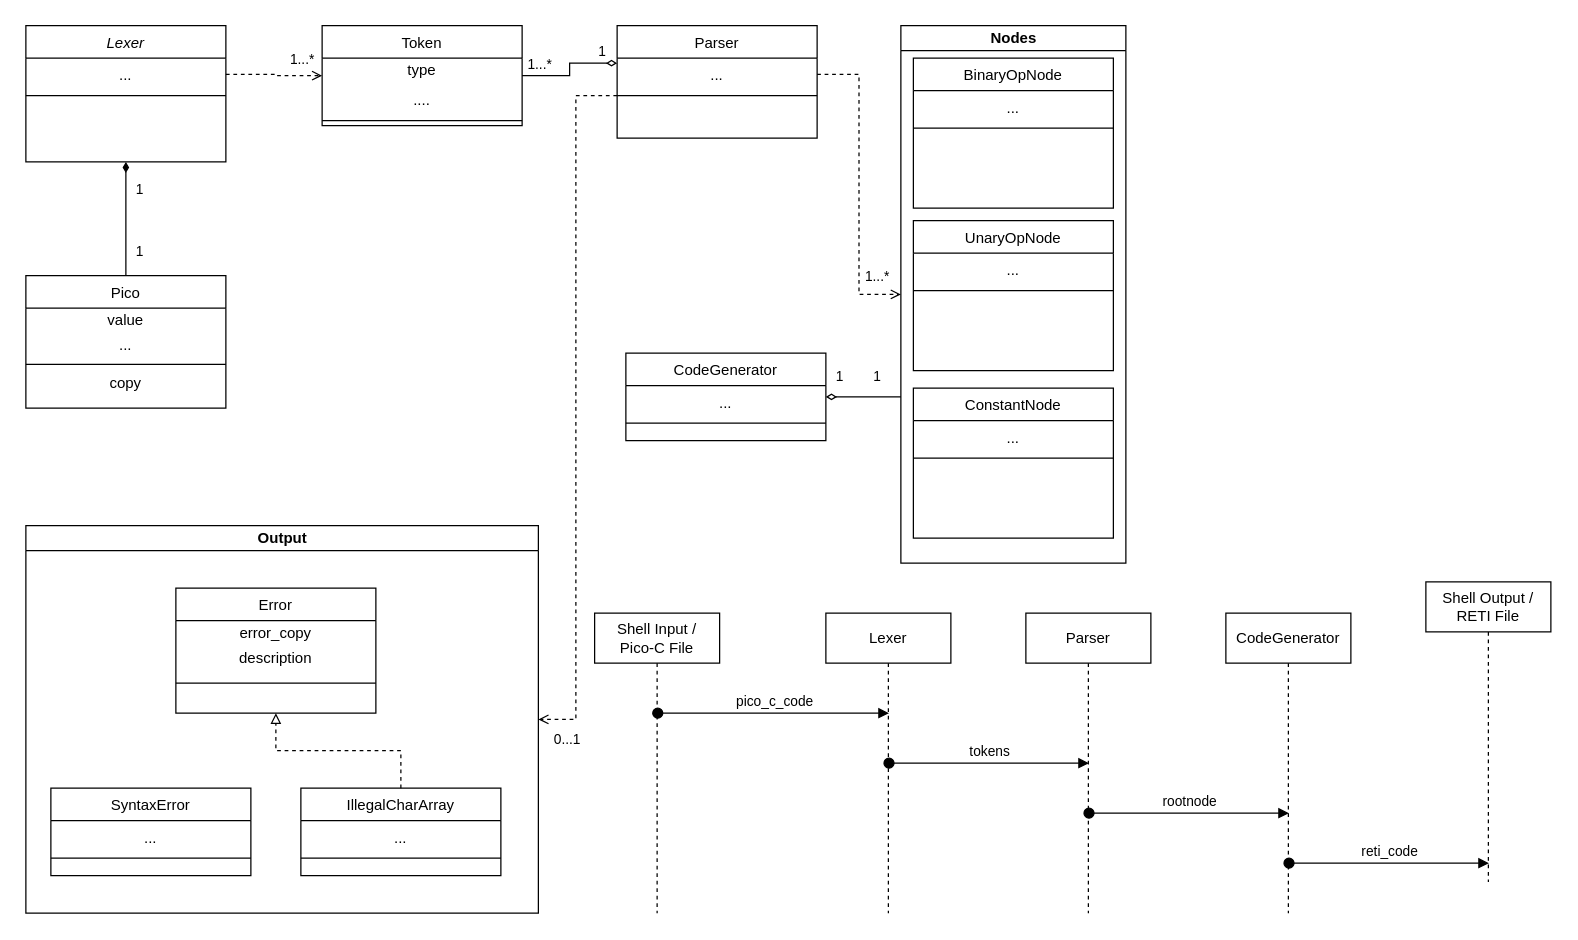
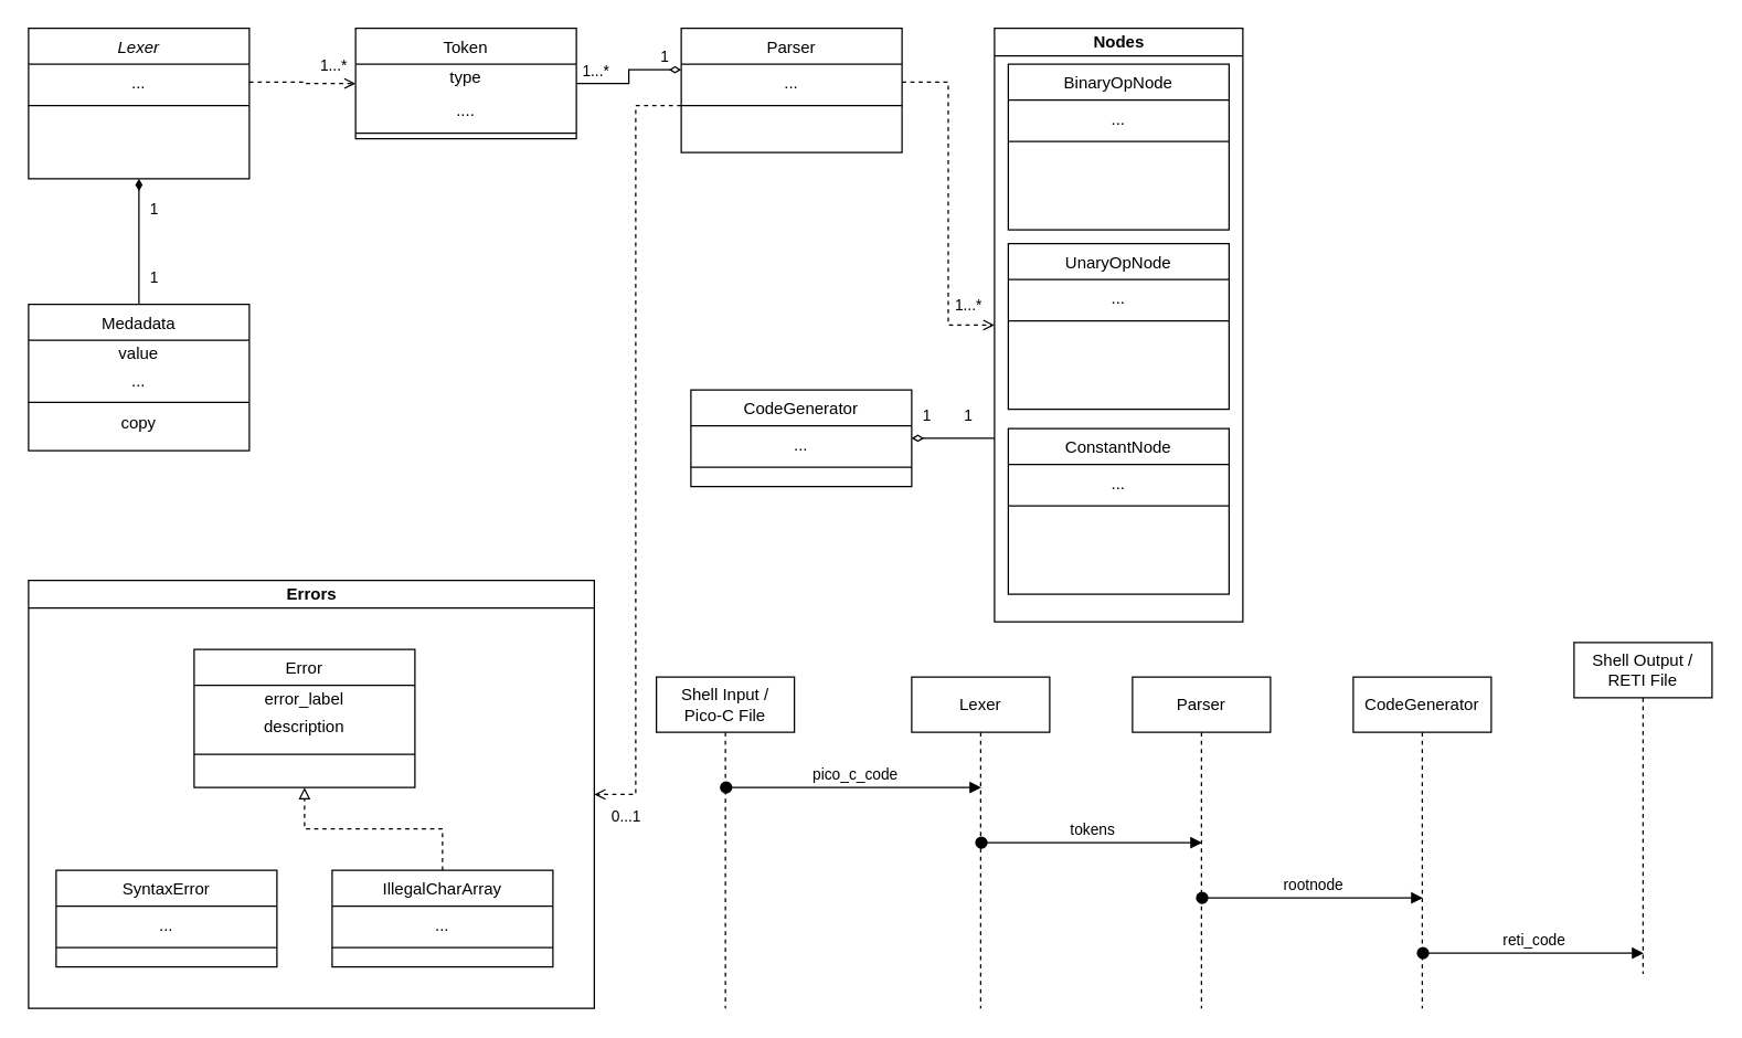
- <mxCell id="9" value="Pico" style="swimlane;fontStyle=0;align=center;verticalAlign=top;childLayout=stackLayout;horizontal=1;startSize=26;horizontalStack=0;resizeParent=1;resizeLast=0;collapsible=1;marginBottom=0;rounded=0;shadow=0;strokeWidth=1;" parent="1" vertex="1"><mxGeometry x="20" y="220" width="160" height="106" as="geometry"><mxRectangle x="340" y="380" width="170" height="26" as="alternateBounds" /></mxGeometry></mxCell>
+ <mxCell id="9" value="Medadata" style="swimlane;fontStyle=0;align=center;verticalAlign=top;childLayout=stackLayout;horizontal=1;startSize=26;horizontalStack=0;resizeParent=1;resizeLast=0;collapsible=1;marginBottom=0;rounded=0;shadow=0;strokeWidth=1;" parent="1" vertex="1"><mxGeometry x="20" y="220" width="160" height="106" as="geometry"><mxRectangle x="340" y="380" width="170" height="26" as="alternateBounds" /></mxGeometry></mxCell>
- <mxCell id="39" value="Output" style="swimlane;html=1;startSize=20;horizontal=1;containerType=tree;newEdgeStyle={&quot;edgeStyle&quot;:&quot;elbowEdgeStyle&quot;,&quot;startArrow&quot;:&quot;none&quot;,&quot;endArrow&quot;:&quot;none&quot;};" parent="1" vertex="1"><mxGeometry x="20" y="420" width="410" height="310" as="geometry" /></mxCell>
+ <mxCell id="39" value="Errors" style="swimlane;html=1;startSize=20;horizontal=1;containerType=tree;newEdgeStyle={&quot;edgeStyle&quot;:&quot;elbowEdgeStyle&quot;,&quot;startArrow&quot;:&quot;none&quot;,&quot;endArrow&quot;:&quot;none&quot;};" parent="1" vertex="1"><mxGeometry x="20" y="420" width="410" height="310" as="geometry" /></mxCell>
- <mxCell id="41" value="error_copy" style="text;html=1;strokeColor=none;fillColor=none;align=center;verticalAlign=middle;whiteSpace=wrap;rounded=0;" parent="40" vertex="1"><mxGeometry y="26" width="160" height="20" as="geometry" /></mxCell>
+ <mxCell id="41" value="error_label" style="text;html=1;strokeColor=none;fillColor=none;align=center;verticalAlign=middle;whiteSpace=wrap;rounded=0;" parent="40" vertex="1"><mxGeometry y="26" width="160" height="20" as="geometry" /></mxCell>
